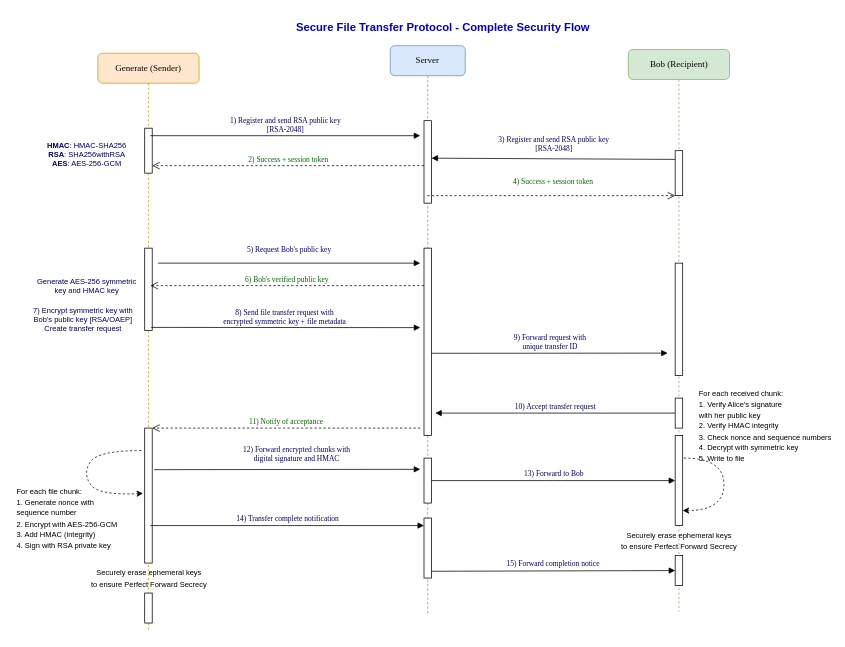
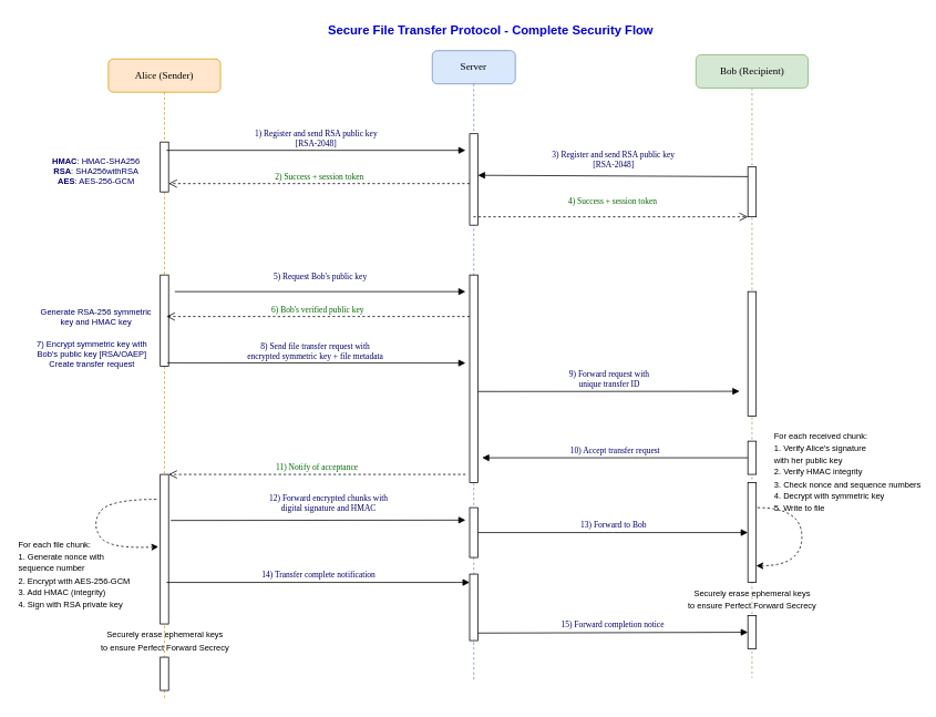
- <mxCell id="4" value="Generate (Sender)" style="shape=umlLifeline;perimeter=lifelinePerimeter;whiteSpace=wrap;html=1;container=1;collapsible=0;recursiveResize=0;outlineConnect=0;rounded=1;shadow=0;comic=0;labelBackgroundColor=none;strokeWidth=1;fontFamily=Verdana;fontSize=12;align=center;fillColor=#ffe6cc;strokeColor=#d79b00;" parent="1" vertex="1"><mxGeometry x="130" y="70" width="135" height="770" as="geometry" /></mxCell>
+ <mxCell id="4" value="Alice (Sender)" style="shape=umlLifeline;perimeter=lifelinePerimeter;whiteSpace=wrap;html=1;container=1;collapsible=0;recursiveResize=0;outlineConnect=0;rounded=1;shadow=0;comic=0;labelBackgroundColor=none;strokeWidth=1;fontFamily=Verdana;fontSize=12;align=center;fillColor=#ffe6cc;strokeColor=#d79b00;" parent="1" vertex="1"><mxGeometry x="130" y="70" width="135" height="770" as="geometry" /></mxCell>
- <mxCell id="19" value="Generate AES-256 symmetric&lt;br&gt;key and HMAC key" style="text;html=1;align=center;verticalAlign=middle;resizable=0;points=[];autosize=1;strokeColor=none;fillColor=none;fontSize=10;fontColor=#000066;" parent="1" vertex="1"><mxGeometry x="40" y="360" width="150" height="40" as="geometry" /></mxCell>
+ <mxCell id="19" value="Generate RSA-256 symmetric&lt;br&gt;key and HMAC key" style="text;html=1;align=center;verticalAlign=middle;resizable=0;points=[];autosize=1;strokeColor=none;fillColor=none;fontSize=10;fontColor=#000066;" parent="1" vertex="1"><mxGeometry x="40" y="360" width="150" height="40" as="geometry" /></mxCell>
